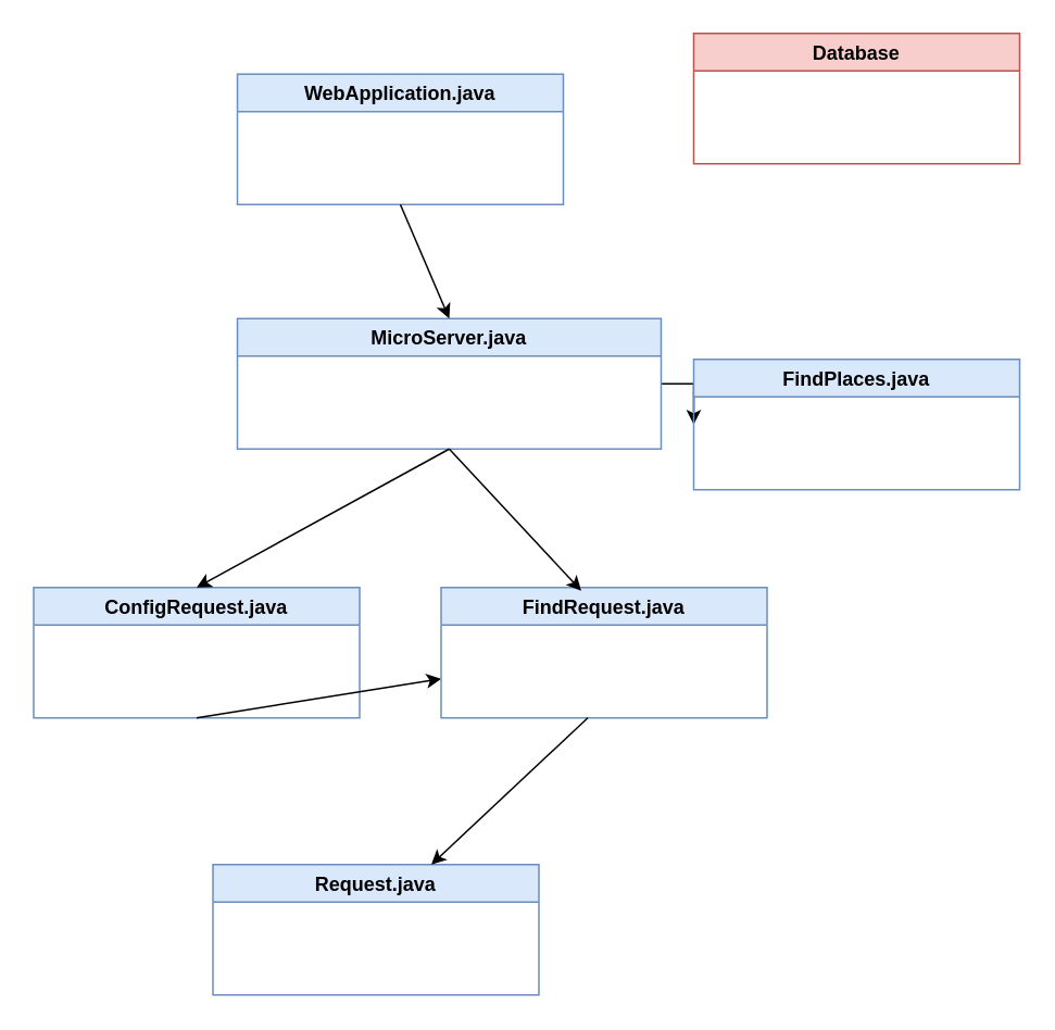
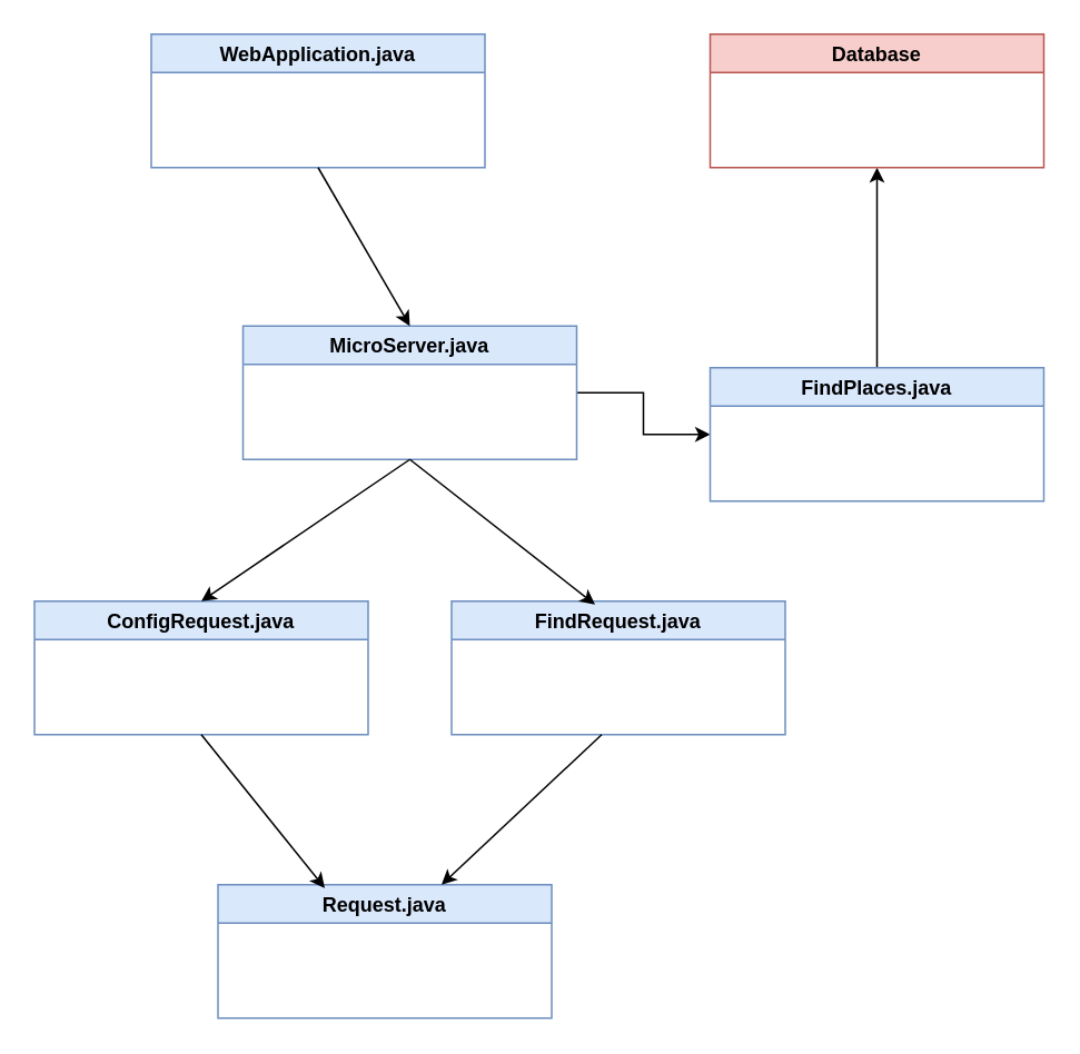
- <mxCell id="9" value="WebApplication.java" style="swimlane;fillColor=#dae8fc;strokeColor=#6c8ebf;" vertex="1" parent="1"><mxGeometry x="145" y="45" width="200" height="80" as="geometry" /></mxCell>
+ <mxCell id="9" value="WebApplication.java" style="swimlane;fillColor=#dae8fc;strokeColor=#6c8ebf;" vertex="1" parent="1"><mxGeometry x="90" y="20" width="200" height="80" as="geometry" /></mxCell>
+ <mxCell id="13" value="" style="edgeStyle=orthogonalEdgeStyle;rounded=0;orthogonalLoop=1;jettySize=auto;html=1;" edge="1" parent="1" source="14" target="15"><mxGeometry relative="1" as="geometry" /></mxCell>
- <mxCell id="8" value="MicroServer.java" style="swimlane;fillColor=#dae8fc;strokeColor=#6c8ebf;" vertex="1" parent="1"><mxGeometry x="145" y="195" width="260" height="80" as="geometry" /></mxCell>
+ <mxCell id="8" value="MicroServer.java" style="swimlane;fillColor=#dae8fc;strokeColor=#6c8ebf;" vertex="1" parent="1"><mxGeometry x="145" y="195" width="200" height="80" as="geometry" /></mxCell>
- <mxCell id="4" value="" style="endArrow=classic;html=1;exitX=0.5;exitY=1;exitDx=0;exitDy=0;" edge="1" parent="1" source="3" target="5"><mxGeometry width="50" height="50" relative="1" as="geometry"><mxPoint x="106" y="690" as="sourcePoint" /><mxPoint x="220" y="610" as="targetPoint" /></mxGeometry></mxCell>
+ <mxCell id="4" value="" style="endArrow=classic;html=1;exitX=0.5;exitY=1;exitDx=0;exitDy=0;entryX=0.32;entryY=0.025;entryDx=0;entryDy=0;entryPerimeter=0;" edge="1" parent="1" source="3" target="2"><mxGeometry width="50" height="50" relative="1" as="geometry"><mxPoint x="106" y="690" as="sourcePoint" /><mxPoint x="220" y="610" as="targetPoint" /></mxGeometry></mxCell>
